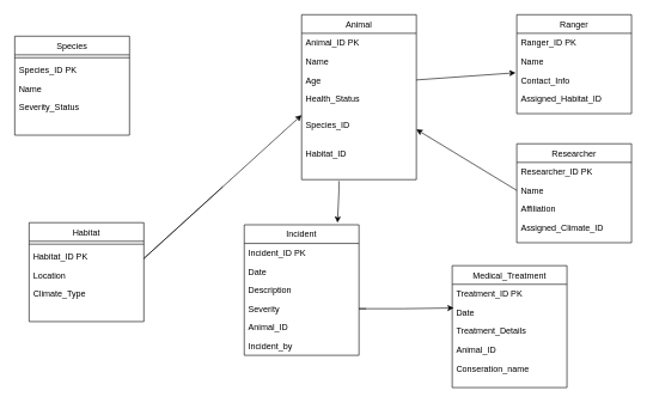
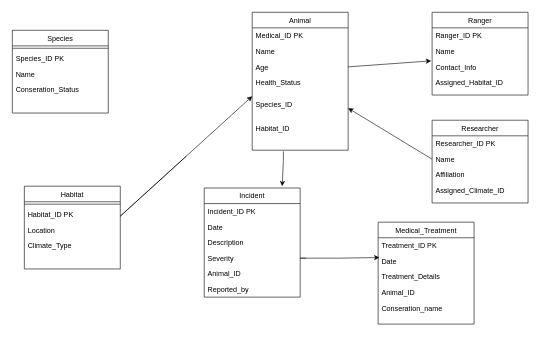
- <mxCell id="8" value="Animal_ID PK" style="text;align=left;verticalAlign=top;spacingLeft=4;spacingRight=4;overflow=hidden;rotatable=0;points=[[0,0.5],[1,0.5]];portConstraint=eastwest;labelBackgroundColor=none;" vertex="1" parent="7"><mxGeometry y="26" width="160" height="26" as="geometry" /></mxCell>
+ <mxCell id="8" value="Medical_ID PK" style="text;align=left;verticalAlign=top;spacingLeft=4;spacingRight=4;overflow=hidden;rotatable=0;points=[[0,0.5],[1,0.5]];portConstraint=eastwest;labelBackgroundColor=none;" vertex="1" parent="7"><mxGeometry y="26" width="160" height="26" as="geometry" /></mxCell>
- <mxCell id="6" value="Severity_Status" style="text;align=left;verticalAlign=top;spacingLeft=4;spacingRight=4;overflow=hidden;rotatable=0;points=[[0,0.5],[1,0.5]];portConstraint=eastwest;labelBackgroundColor=none;" vertex="1" parent="2"><mxGeometry y="86" width="160" height="26" as="geometry" /></mxCell>
+ <mxCell id="6" value="Conseration_Status" style="text;align=left;verticalAlign=top;spacingLeft=4;spacingRight=4;overflow=hidden;rotatable=0;points=[[0,0.5],[1,0.5]];portConstraint=eastwest;labelBackgroundColor=none;" vertex="1" parent="2"><mxGeometry y="86" width="160" height="26" as="geometry" /></mxCell>
- <mxCell id="31" value="Incident_by" style="text;align=left;verticalAlign=top;spacingLeft=4;spacingRight=4;overflow=hidden;rotatable=0;points=[[0,0.5],[1,0.5]];portConstraint=eastwest;labelBackgroundColor=none;" vertex="1" parent="25"><mxGeometry y="156" width="160" height="26" as="geometry" /></mxCell>
+ <mxCell id="31" value="Reported_by" style="text;align=left;verticalAlign=top;spacingLeft=4;spacingRight=4;overflow=hidden;rotatable=0;points=[[0,0.5],[1,0.5]];portConstraint=eastwest;labelBackgroundColor=none;" vertex="1" parent="25"><mxGeometry y="156" width="160" height="26" as="geometry" /></mxCell>
